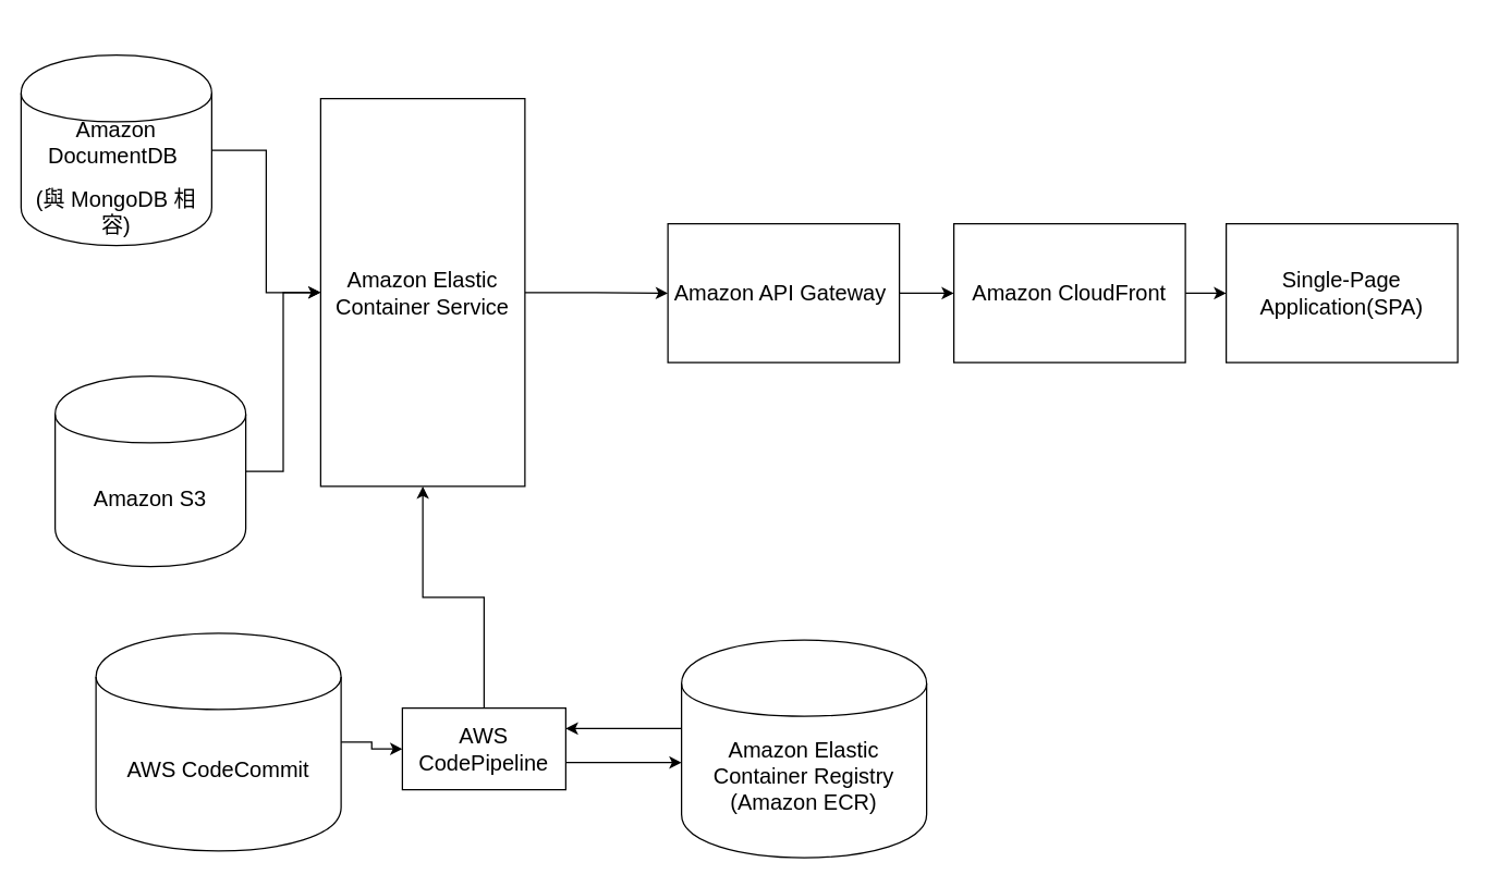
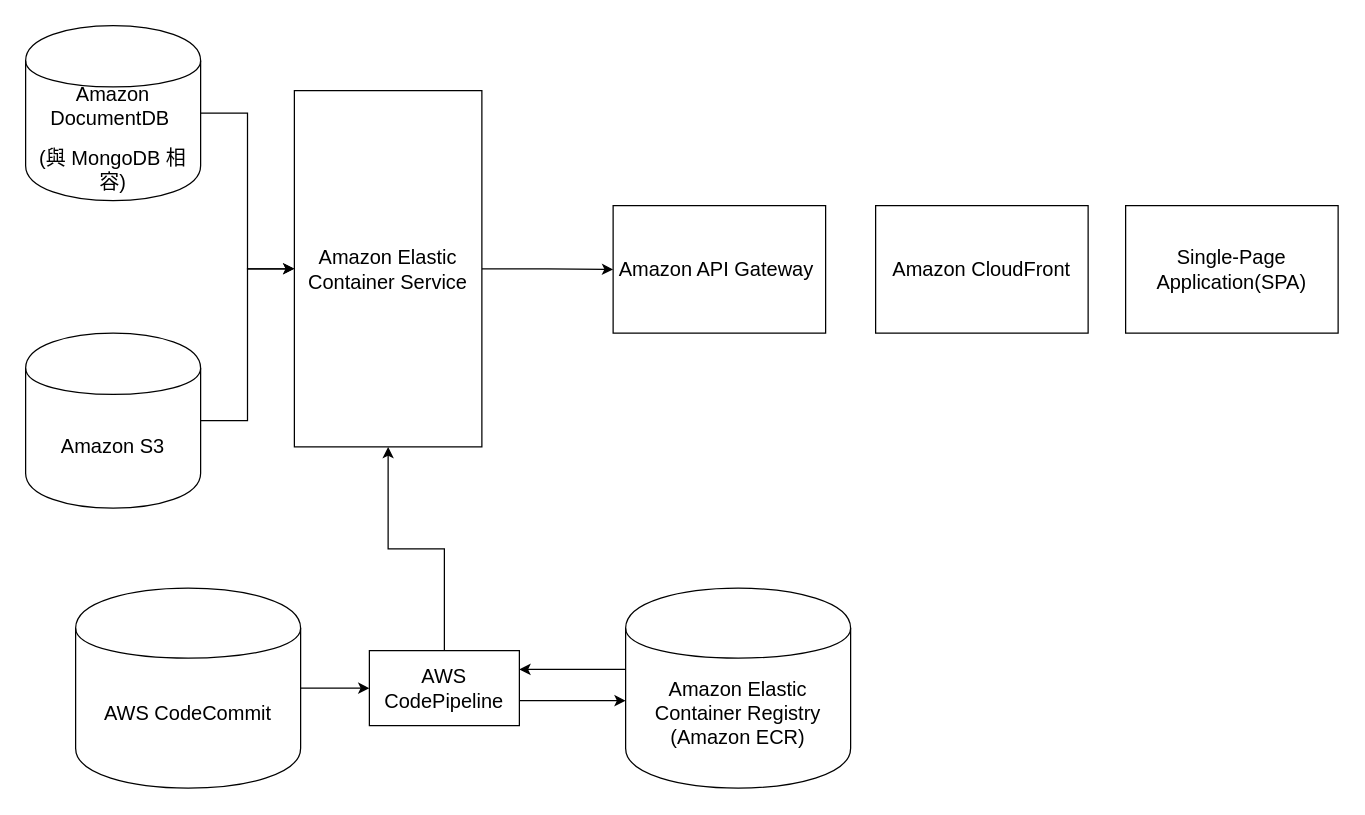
- <mxCell id="14" value="&lt;p class=&quot;MsoCaption&quot;&gt;&lt;span lang=&quot;EN-US&quot; style=&quot;font-size: 12pt ; font-family: , sans-serif&quot;&gt;Amazon DocumentDB&amp;nbsp;&lt;/span&gt;&lt;/p&gt;&lt;p class=&quot;MsoCaption&quot;&gt;&lt;span lang=&quot;EN-US&quot; style=&quot;font-size: 12pt ; font-family: , sans-serif&quot;&gt;(&lt;/span&gt;&lt;span style=&quot;font-size: 12pt ; font-family: , sans-serif&quot;&gt;與&lt;span lang=&quot;EN-US&quot;&gt;&amp;nbsp;MongoDB&amp;nbsp;&lt;/span&gt;相容&lt;span lang=&quot;EN-US&quot;&gt;)&lt;/span&gt;&lt;/span&gt;&lt;/p&gt;" style="shape=cylinder;whiteSpace=wrap;html=1;boundedLbl=1;backgroundOutline=1;" vertex="1" parent="1"><mxGeometry x="15" y="40" width="140" height="140" as="geometry" /></mxCell>
+ <mxCell id="14" value="&lt;p class=&quot;MsoCaption&quot;&gt;&lt;span lang=&quot;EN-US&quot; style=&quot;font-size: 12pt ; font-family: , sans-serif&quot;&gt;Amazon DocumentDB&amp;nbsp;&lt;/span&gt;&lt;/p&gt;&lt;p class=&quot;MsoCaption&quot;&gt;&lt;span lang=&quot;EN-US&quot; style=&quot;font-size: 12pt ; font-family: , sans-serif&quot;&gt;(&lt;/span&gt;&lt;span style=&quot;font-size: 12pt ; font-family: , sans-serif&quot;&gt;與&lt;span lang=&quot;EN-US&quot;&gt;&amp;nbsp;MongoDB&amp;nbsp;&lt;/span&gt;相容&lt;span lang=&quot;EN-US&quot;&gt;)&lt;/span&gt;&lt;/span&gt;&lt;/p&gt;" style="shape=cylinder;whiteSpace=wrap;html=1;boundedLbl=1;backgroundOutline=1;" vertex="1" parent="1"><mxGeometry x="20" y="20" width="140" height="140" as="geometry" /></mxCell>
- <mxCell id="2" value="" style="edgeStyle=orthogonalEdgeStyle;rounded=0;orthogonalLoop=1;jettySize=auto;html=1;" parent="1" source="3" target="5" edge="1"><mxGeometry relative="1" as="geometry" /></mxCell>
- <mxCell id="4" value="" style="edgeStyle=orthogonalEdgeStyle;rounded=0;orthogonalLoop=1;jettySize=auto;html=1;" parent="1" source="5" target="6" edge="1"><mxGeometry relative="1" as="geometry" /></mxCell>
- <mxCell id="12" value="&lt;span style=&quot;font-family: , sans-serif ; font-size: 16px ; white-space: normal&quot;&gt;Amazon S3&lt;/span&gt;" style="shape=cylinder;whiteSpace=wrap;html=1;boundedLbl=1;backgroundOutline=1;" vertex="1" parent="1"><mxGeometry x="40" y="276" width="140" height="140" as="geometry" /></mxCell>
+ <mxCell id="12" value="&lt;span style=&quot;font-family: , sans-serif ; font-size: 16px ; white-space: normal&quot;&gt;Amazon S3&lt;/span&gt;" style="shape=cylinder;whiteSpace=wrap;html=1;boundedLbl=1;backgroundOutline=1;" vertex="1" parent="1"><mxGeometry x="20" y="266" width="140" height="140" as="geometry" /></mxCell>
- <mxCell id="8" value="&lt;span lang=&quot;EN-US&quot; style=&quot;font-size: 12.0pt ; font-family: &amp;#34;微軟正黑體&amp;#34; , sans-serif&quot;&gt;AWS CodeCommit&lt;/span&gt;" style="shape=cylinder;whiteSpace=wrap;html=1;boundedLbl=1;backgroundOutline=1;" vertex="1" parent="1"><mxGeometry x="70" y="465" width="180" height="160" as="geometry" /></mxCell>
+ <mxCell id="8" value="&lt;span lang=&quot;EN-US&quot; style=&quot;font-size: 12.0pt ; font-family: &amp;#34;微軟正黑體&amp;#34; , sans-serif&quot;&gt;AWS CodeCommit&lt;/span&gt;" style="shape=cylinder;whiteSpace=wrap;html=1;boundedLbl=1;backgroundOutline=1;" vertex="1" parent="1"><mxGeometry x="60" y="470" width="180" height="160" as="geometry" /></mxCell>
